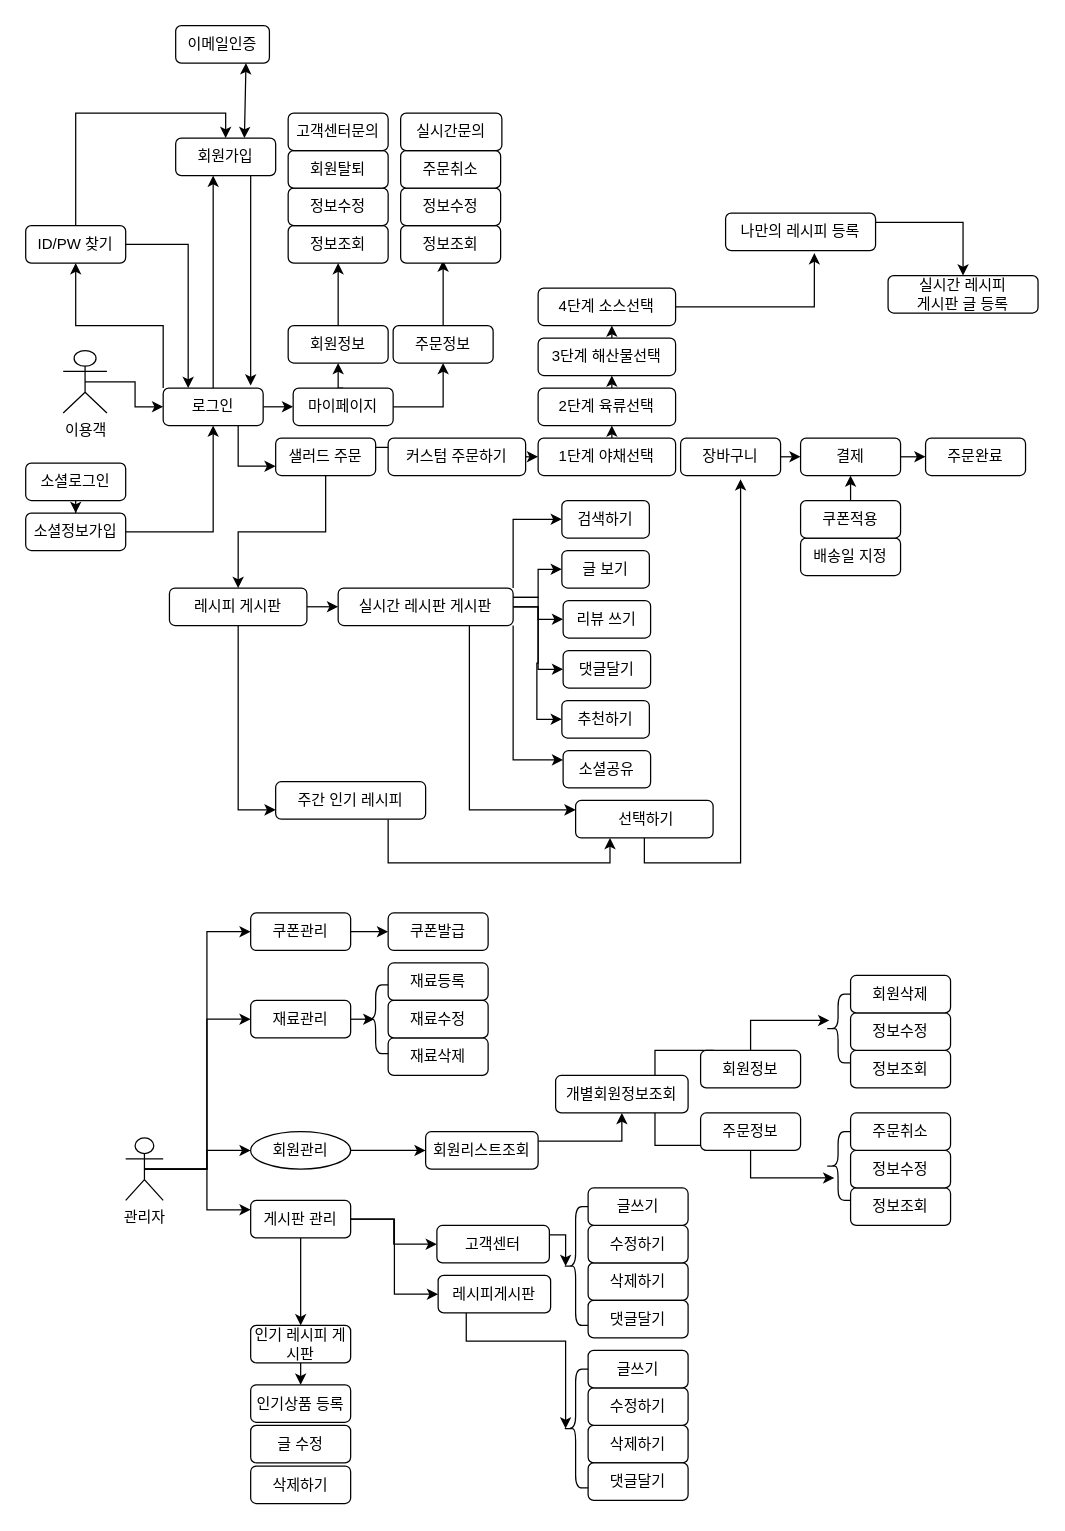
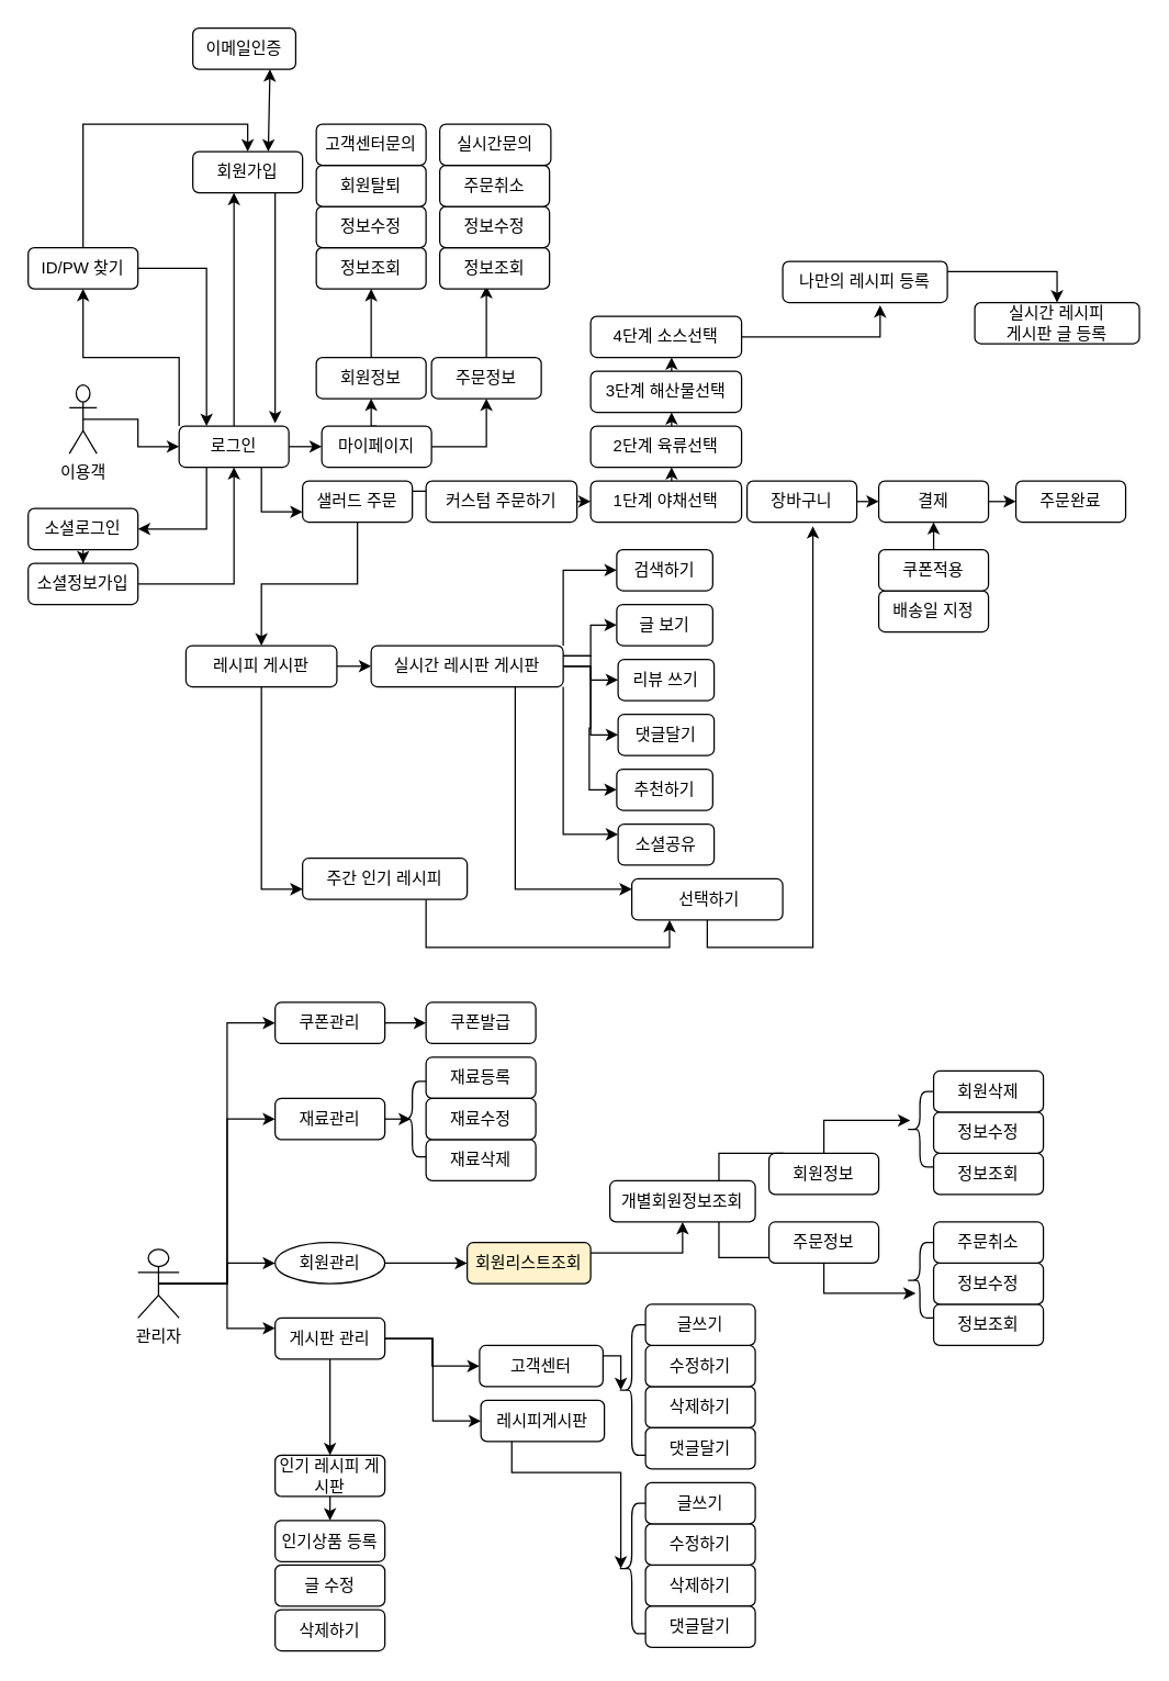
- <mxCell id="111" value="나만의 레시피 등록" style="rounded=1;whiteSpace=wrap;html=1;" parent="1" vertex="1"><mxGeometry x="580" y="170" width="120" height="30" as="geometry" /></mxCell>
+ <mxCell id="111" value="나만의 레시피 등록" style="rounded=1;whiteSpace=wrap;html=1;" parent="1" vertex="1"><mxGeometry x="570" y="190" width="120" height="30" as="geometry" /></mxCell>
- <mxCell id="3" value="이용객&lt;br&gt;" style="shape=umlActor;verticalLabelPosition=bottom;verticalAlign=top;html=1;outlineConnect=0;" parent="1" vertex="1"><mxGeometry x="50" y="280" width="35" height="50" as="geometry" /></mxCell>
+ <mxCell id="3" value="이용객&lt;br&gt;" style="shape=umlActor;verticalLabelPosition=bottom;verticalAlign=top;html=1;outlineConnect=0;" parent="1" vertex="1"><mxGeometry x="50" y="280" width="20" height="50" as="geometry" /></mxCell>
+ <mxCell id="7" style="edgeStyle=orthogonalEdgeStyle;rounded=0;orthogonalLoop=1;jettySize=auto;html=1;exitX=0.25;exitY=1;exitDx=0;exitDy=0;entryX=1;entryY=0.5;entryDx=0;entryDy=0;" parent="1" source="11" target="96" edge="1"><mxGeometry relative="1" as="geometry" /></mxCell>
- <mxCell id="66" value="회원리스트조회" style="rounded=1;whiteSpace=wrap;html=1;" parent="1" vertex="1"><mxGeometry x="340" y="905" width="90" height="30" as="geometry" /></mxCell>
+ <mxCell id="66" value="회원리스트조회" style="rounded=1;whiteSpace=wrap;html=1;fillColor=#fff2cc;" parent="1" vertex="1"><mxGeometry x="340" y="905" width="90" height="30" as="geometry" /></mxCell>
